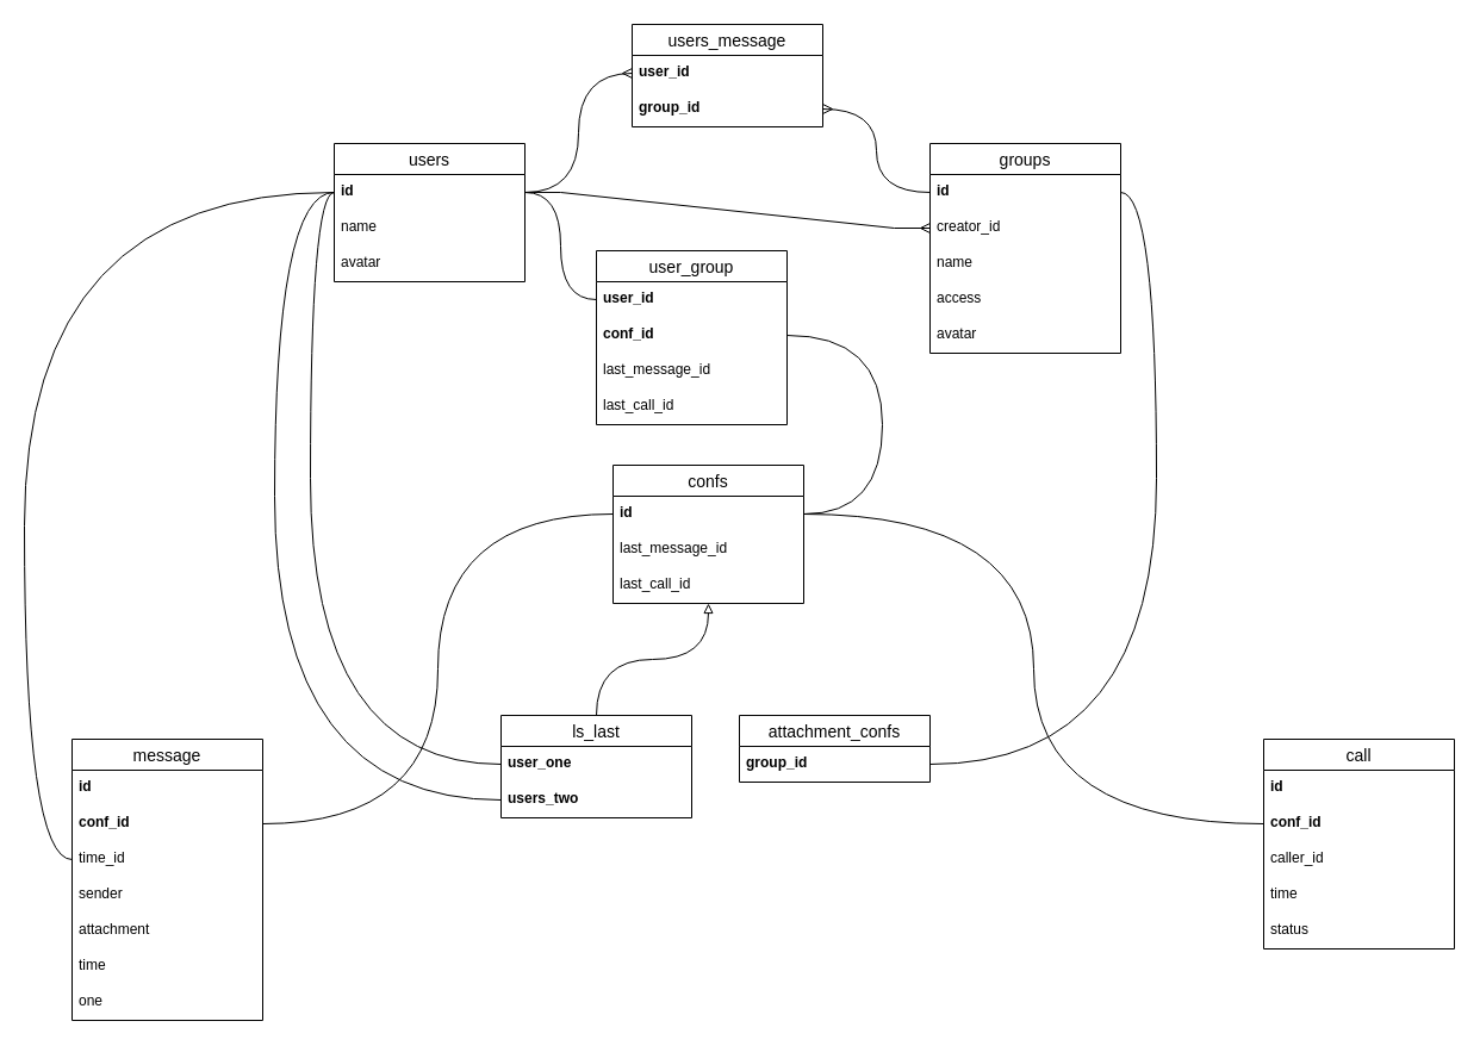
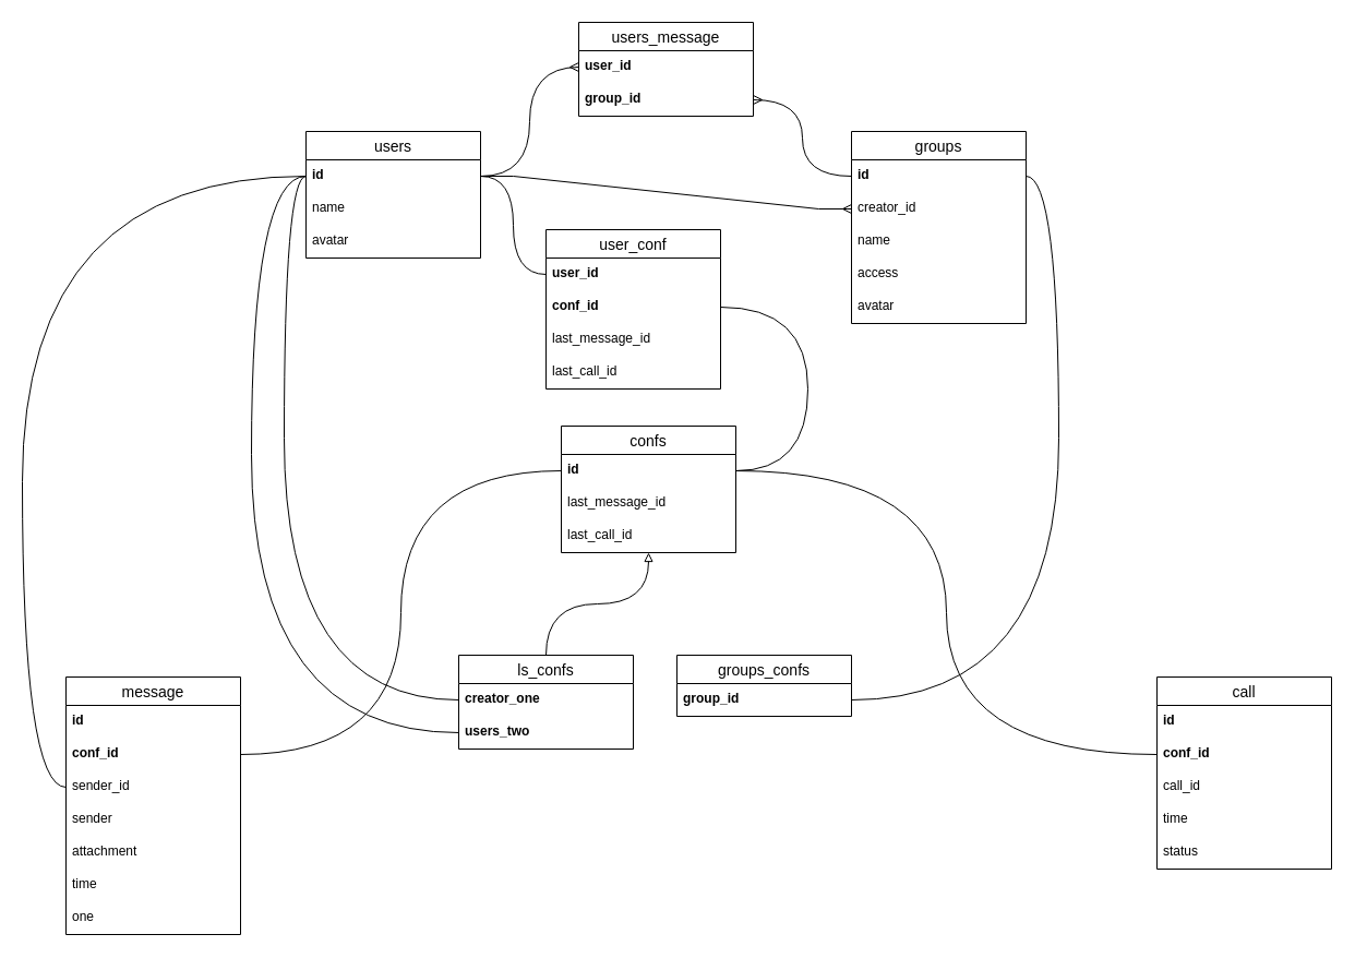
- <mxCell id="38" value="user_group" style="swimlane;fontStyle=0;childLayout=stackLayout;horizontal=1;startSize=26;horizontalStack=0;resizeParent=1;resizeParentMax=0;resizeLast=0;collapsible=1;marginBottom=0;align=center;fontSize=14;" parent="1" vertex="1"><mxGeometry x="500" y="210" width="160" height="146" as="geometry" /></mxCell>
+ <mxCell id="38" value="user_conf" style="swimlane;fontStyle=0;childLayout=stackLayout;horizontal=1;startSize=26;horizontalStack=0;resizeParent=1;resizeParentMax=0;resizeLast=0;collapsible=1;marginBottom=0;align=center;fontSize=14;" parent="1" vertex="1"><mxGeometry x="500" y="210" width="160" height="146" as="geometry" /></mxCell>
- <mxCell id="44" value="ls_last" style="swimlane;fontStyle=0;childLayout=stackLayout;horizontal=1;startSize=26;horizontalStack=0;resizeParent=1;resizeParentMax=0;resizeLast=0;collapsible=1;marginBottom=0;align=center;fontSize=14;" parent="1" vertex="1"><mxGeometry x="420" y="600" width="160" height="86" as="geometry" /></mxCell>
+ <mxCell id="44" value="ls_confs" style="swimlane;fontStyle=0;childLayout=stackLayout;horizontal=1;startSize=26;horizontalStack=0;resizeParent=1;resizeParentMax=0;resizeLast=0;collapsible=1;marginBottom=0;align=center;fontSize=14;" parent="1" vertex="1"><mxGeometry x="420" y="600" width="160" height="86" as="geometry" /></mxCell>
- <mxCell id="47" value="attachment_confs" style="swimlane;fontStyle=0;childLayout=stackLayout;horizontal=1;startSize=26;horizontalStack=0;resizeParent=1;resizeParentMax=0;resizeLast=0;collapsible=1;marginBottom=0;align=center;fontSize=14;" parent="1" vertex="1"><mxGeometry x="620" y="600" width="160" height="56" as="geometry" /></mxCell>
+ <mxCell id="47" value="groups_confs" style="swimlane;fontStyle=0;childLayout=stackLayout;horizontal=1;startSize=26;horizontalStack=0;resizeParent=1;resizeParentMax=0;resizeLast=0;collapsible=1;marginBottom=0;align=center;fontSize=14;" parent="1" vertex="1"><mxGeometry x="620" y="600" width="160" height="56" as="geometry" /></mxCell>
- <mxCell id="45" value="user_one" style="text;strokeColor=none;fillColor=none;spacingLeft=4;spacingRight=4;overflow=hidden;rotatable=0;points=[[0,0.5],[1,0.5]];portConstraint=eastwest;fontSize=12;fontStyle=1" parent="44" vertex="1"><mxGeometry y="26" width="160" height="30" as="geometry" /></mxCell>
+ <mxCell id="45" value="creator_one" style="text;strokeColor=none;fillColor=none;spacingLeft=4;spacingRight=4;overflow=hidden;rotatable=0;points=[[0,0.5],[1,0.5]];portConstraint=eastwest;fontSize=12;fontStyle=1" parent="44" vertex="1"><mxGeometry y="26" width="160" height="30" as="geometry" /></mxCell>
- <mxCell id="21" value="time_id" style="text;strokeColor=none;fillColor=none;spacingLeft=4;spacingRight=4;overflow=hidden;rotatable=0;points=[[0,0.5],[1,0.5]];portConstraint=eastwest;fontSize=12;" parent="18" vertex="1"><mxGeometry y="86" width="160" height="30" as="geometry" /></mxCell>
+ <mxCell id="21" value="sender_id" style="text;strokeColor=none;fillColor=none;spacingLeft=4;spacingRight=4;overflow=hidden;rotatable=0;points=[[0,0.5],[1,0.5]];portConstraint=eastwest;fontSize=12;" parent="18" vertex="1"><mxGeometry y="86" width="160" height="30" as="geometry" /></mxCell>
- <mxCell id="33" value="caller_id" style="text;strokeColor=none;fillColor=none;spacingLeft=4;spacingRight=4;overflow=hidden;rotatable=0;points=[[0,0.5],[1,0.5]];portConstraint=eastwest;fontSize=12;" parent="30" vertex="1"><mxGeometry y="86" width="160" height="30" as="geometry" /></mxCell>
+ <mxCell id="33" value="call_id" style="text;strokeColor=none;fillColor=none;spacingLeft=4;spacingRight=4;overflow=hidden;rotatable=0;points=[[0,0.5],[1,0.5]];portConstraint=eastwest;fontSize=12;" parent="30" vertex="1"><mxGeometry y="86" width="160" height="30" as="geometry" /></mxCell>
